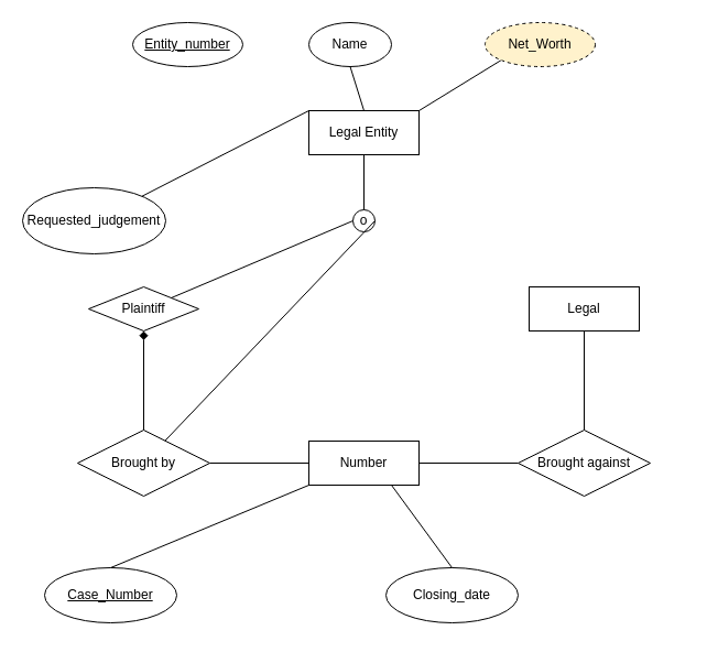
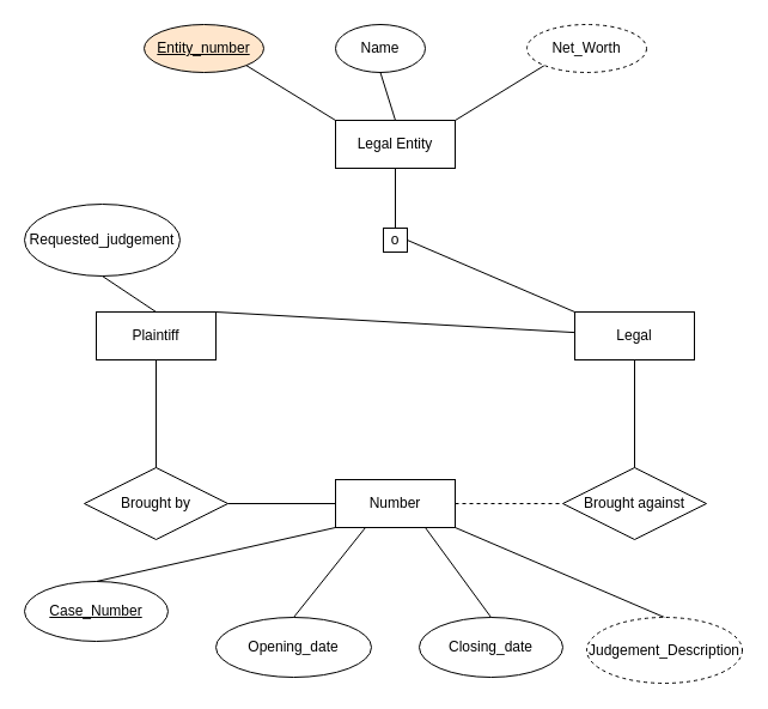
- <mxCell id="16" value="Entity_number" style="ellipse;whiteSpace=wrap;html=1;align=center;fontStyle=4;" parent="1" vertex="1"><mxGeometry x="120" y="20" width="100" height="40" as="geometry" /></mxCell>
+ <mxCell id="16" value="Entity_number" style="ellipse;whiteSpace=wrap;html=1;align=center;fontStyle=4;fillColor=#ffe6cc;" parent="1" vertex="1"><mxGeometry x="120" y="20" width="100" height="40" as="geometry" /></mxCell>
- <mxCell id="30" value="Net_Worth" style="ellipse;whiteSpace=wrap;html=1;align=center;dashed=1;fillColor=#fff2cc;" parent="1" vertex="1"><mxGeometry x="440" y="20" width="100" height="40" as="geometry" /></mxCell>
+ <mxCell id="30" value="Net_Worth" style="ellipse;whiteSpace=wrap;html=1;align=center;dashed=1;" parent="1" vertex="1"><mxGeometry x="440" y="20" width="100" height="40" as="geometry" /></mxCell>
- <mxCell id="18" value="" style="endArrow=none;html=1;rounded=0;exitX=0;exitY=0;exitDx=0;exitDy=0;" parent="1" source="7" target="22" edge="1"><mxGeometry width="50" height="50" relative="1" as="geometry"><mxPoint x="40" y="180" as="sourcePoint" /><mxPoint x="90" y="130" as="targetPoint" /></mxGeometry></mxCell>
+ <mxCell id="18" value="" style="endArrow=none;html=1;rounded=0;entryX=1;entryY=1;entryDx=0;entryDy=0;exitX=0;exitY=0;exitDx=0;exitDy=0;" parent="1" source="7" target="16" edge="1"><mxGeometry width="50" height="50" relative="1" as="geometry"><mxPoint x="40" y="180" as="sourcePoint" /><mxPoint x="90" y="130" as="targetPoint" /></mxGeometry></mxCell>
- <mxCell id="8" value="o" style="ellipse;whiteSpace=wrap;html=1;aspect=fixed;" parent="1" vertex="1"><mxGeometry x="320" y="190" width="20" height="20" as="geometry" /></mxCell>
+ <mxCell id="8" value="o" style="whiteSpace=wrap;html=1;aspect=fixed;rounded=0;" parent="1" vertex="1"><mxGeometry x="320" y="190" width="20" height="20" as="geometry" /></mxCell>
- <mxCell id="10" value="" style="endArrow=none;html=1;rounded=0;exitX=1;exitY=0;exitDx=0;exitDy=0;entryX=0;entryY=0.5;entryDx=0;entryDy=0;" parent="1" source="3" target="8" edge="1"><mxGeometry width="50" height="50" relative="1" as="geometry"><mxPoint x="290" y="300" as="sourcePoint" /><mxPoint x="340" y="250" as="targetPoint" /></mxGeometry></mxCell>
+ <mxCell id="10" value="" style="endArrow=none;html=1;rounded=0;exitX=1;exitY=0;exitDx=0;exitDy=0;" parent="1" source="3" target="4" edge="1"><mxGeometry width="50" height="50" relative="1" as="geometry"><mxPoint x="290" y="300" as="sourcePoint" /><mxPoint x="340" y="250" as="targetPoint" /></mxGeometry></mxCell>
+ <mxCell id="25" value="" style="endArrow=none;html=1;rounded=0;entryX=0.5;entryY=1;entryDx=0;entryDy=0;exitX=0.5;exitY=0;exitDx=0;exitDy=0;" parent="1" source="3" target="22" edge="1"><mxGeometry width="50" height="50" relative="1" as="geometry"><mxPoint x="290" y="300" as="sourcePoint" /><mxPoint x="340" y="250" as="targetPoint" /></mxGeometry></mxCell>
- <mxCell id="3" value="Plaintiff" style="rhombus;whiteSpace=wrap;html=1;align=center;" parent="1" vertex="1"><mxGeometry x="80" y="260" width="100" height="40" as="geometry" /></mxCell>
+ <mxCell id="3" value="Plaintiff" style="whiteSpace=wrap;html=1;align=center;" parent="1" vertex="1"><mxGeometry x="80" y="260" width="100" height="40" as="geometry" /></mxCell>
- <mxCell id="12" value="" style="endArrow=none;html=1;rounded=0;exitX=1;exitY=0.5;exitDx=0;exitDy=0;" parent="1" source="8" target="5" edge="1"><mxGeometry width="50" height="50" relative="1" as="geometry"><mxPoint x="360" y="250" as="sourcePoint" /><mxPoint x="340" y="250" as="targetPoint" /></mxGeometry></mxCell>
+ <mxCell id="12" value="" style="endArrow=none;html=1;rounded=0;entryX=0;entryY=0;entryDx=0;entryDy=0;exitX=1;exitY=0.5;exitDx=0;exitDy=0;" parent="1" source="8" target="4" edge="1"><mxGeometry width="50" height="50" relative="1" as="geometry"><mxPoint x="360" y="250" as="sourcePoint" /><mxPoint x="340" y="250" as="targetPoint" /></mxGeometry></mxCell>
- <mxCell id="11" value="" style="endArrow=diamond;html=1;rounded=0;entryX=0.5;entryY=1;entryDx=0;entryDy=0;exitX=0.5;exitY=0;exitDx=0;exitDy=0;" parent="1" source="5" target="3" edge="1"><mxGeometry width="50" height="50" relative="1" as="geometry"><mxPoint x="290" y="300" as="sourcePoint" /><mxPoint x="340" y="250" as="targetPoint" /></mxGeometry></mxCell>
+ <mxCell id="11" value="" style="endArrow=none;html=1;rounded=0;entryX=0.5;entryY=1;entryDx=0;entryDy=0;exitX=0.5;exitY=0;exitDx=0;exitDy=0;" parent="1" source="5" target="3" edge="1"><mxGeometry width="50" height="50" relative="1" as="geometry"><mxPoint x="290" y="300" as="sourcePoint" /><mxPoint x="340" y="250" as="targetPoint" /></mxGeometry></mxCell>
- <mxCell id="14" value="" style="endArrow=none;html=1;rounded=0;entryX=0;entryY=0.5;entryDx=0;entryDy=0;exitX=1;exitY=0.5;exitDx=0;exitDy=0;" parent="1" source="2" target="6" edge="1"><mxGeometry width="50" height="50" relative="1" as="geometry"><mxPoint x="290" y="300" as="sourcePoint" /><mxPoint x="340" y="250" as="targetPoint" /></mxGeometry></mxCell>
+ <mxCell id="14" value="" style="endArrow=none;html=1;rounded=0;entryX=0;entryY=0.5;entryDx=0;entryDy=0;exitX=1;exitY=0.5;exitDx=0;exitDy=0;dashed=1;" parent="1" source="2" target="6" edge="1"><mxGeometry width="50" height="50" relative="1" as="geometry"><mxPoint x="290" y="300" as="sourcePoint" /><mxPoint x="340" y="250" as="targetPoint" /></mxGeometry></mxCell>
+ <mxCell id="27" value="" style="endArrow=none;html=1;rounded=0;entryX=0.25;entryY=1;entryDx=0;entryDy=0;exitX=0.5;exitY=0;exitDx=0;exitDy=0;" parent="1" source="23" target="2" edge="1"><mxGeometry width="50" height="50" relative="1" as="geometry"><mxPoint x="290" y="500" as="sourcePoint" /><mxPoint x="320" y="450" as="targetPoint" /></mxGeometry></mxCell>
+ <mxCell id="29" value="" style="endArrow=none;html=1;rounded=0;entryX=1;entryY=1;entryDx=0;entryDy=0;exitX=0.5;exitY=0;exitDx=0;exitDy=0;" parent="1" source="31" target="2" edge="1"><mxGeometry width="50" height="50" relative="1" as="geometry"><mxPoint x="555" y="515" as="sourcePoint" /><mxPoint x="340" y="450" as="targetPoint" /></mxGeometry></mxCell>
- <mxCell id="21" value="Case_Number" style="ellipse;whiteSpace=wrap;html=1;align=center;fontStyle=4;" parent="1" vertex="1"><mxGeometry x="40" y="515" width="120" height="50" as="geometry" /></mxCell>
+ <mxCell id="21" value="Case_Number" style="ellipse;whiteSpace=wrap;html=1;align=center;fontStyle=4;" parent="1" vertex="1"><mxGeometry x="20" y="485" width="120" height="50" as="geometry" /></mxCell>
+ <mxCell id="23" value="Opening_date" style="ellipse;whiteSpace=wrap;html=1;align=center;" parent="1" vertex="1"><mxGeometry x="180" y="515" width="130" height="50" as="geometry" /></mxCell>
+ <mxCell id="31" value="Judgement_Description" style="ellipse;whiteSpace=wrap;html=1;align=center;dashed=1;" vertex="1" parent="1"><mxGeometry x="490" y="515" width="130" height="55" as="geometry" /></mxCell>
